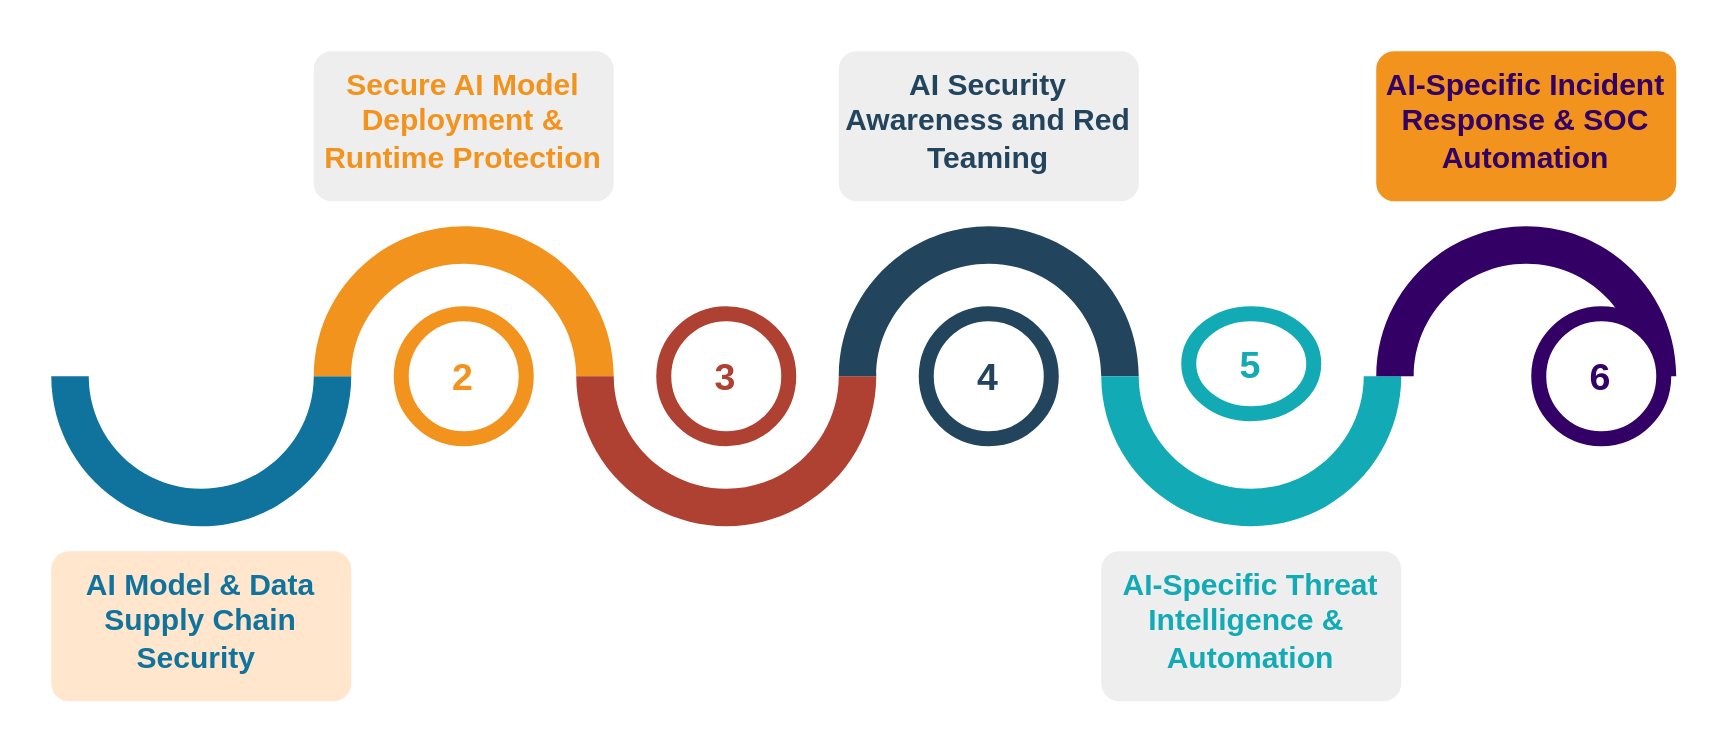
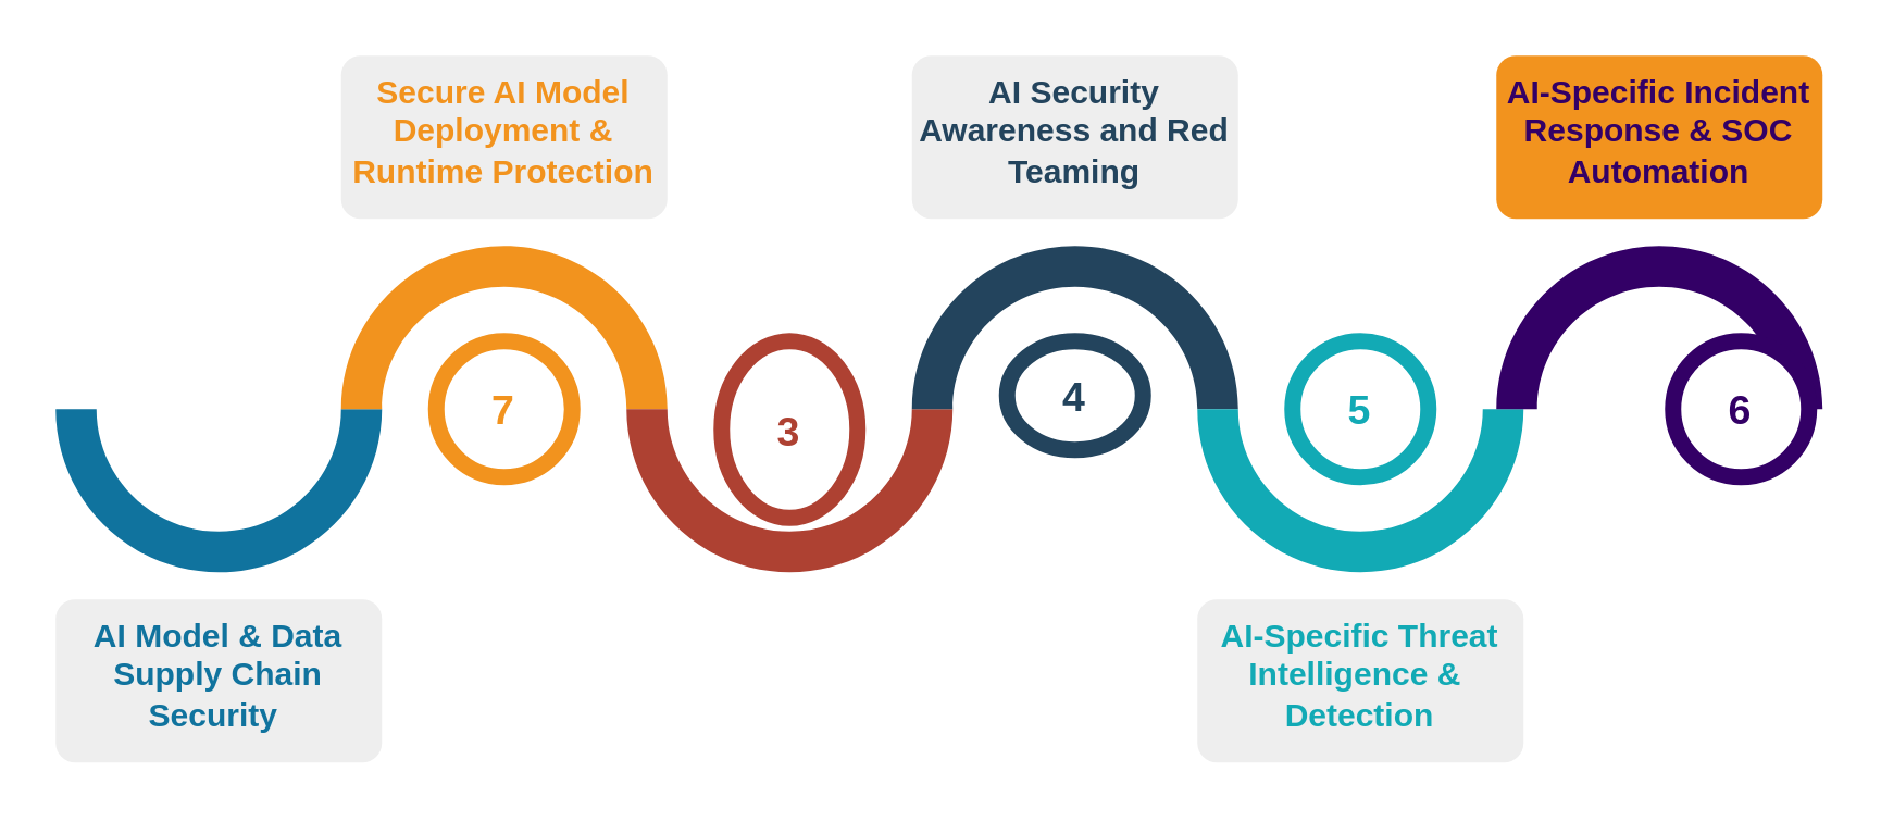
- <mxCell id="10" value="5" style="shape=ellipse;strokeWidth=6;strokeColor=#12AAB5;fontSize=15;html=1;whiteSpace=wrap;fontStyle=1;fontColor=#12AAB5;" vertex="1" parent="1"><mxGeometry x="475" y="125" width="50" height="40" as="geometry" /></mxCell>
+ <mxCell id="10" value="5" style="shape=ellipse;strokeWidth=6;strokeColor=#12AAB5;fontSize=15;html=1;whiteSpace=wrap;fontStyle=1;fontColor=#12AAB5;" vertex="1" parent="1"><mxGeometry x="475" y="125" width="50" height="50" as="geometry" /></mxCell>
- <mxCell id="7" value="2" style="shape=ellipse;strokeWidth=6;strokeColor=#F2931E;fontSize=15;html=1;whiteSpace=wrap;fontStyle=1;fontColor=#F2931E;" vertex="1" parent="1"><mxGeometry x="160" y="125" width="50" height="50" as="geometry" /></mxCell>
+ <mxCell id="7" value="7" style="shape=ellipse;strokeWidth=6;strokeColor=#F2931E;fontSize=15;html=1;whiteSpace=wrap;fontStyle=1;fontColor=#F2931E;" vertex="1" parent="1"><mxGeometry x="160" y="125" width="50" height="50" as="geometry" /></mxCell>
- <mxCell id="8" value="3" style="shape=ellipse;strokeWidth=6;strokeColor=#AE4132;fontSize=15;html=1;whiteSpace=wrap;fontStyle=1;fontColor=#AE4132;" vertex="1" parent="1"><mxGeometry x="265" y="125" width="50" height="50" as="geometry" /></mxCell>
+ <mxCell id="8" value="3" style="shape=ellipse;strokeWidth=6;strokeColor=#AE4132;fontSize=15;html=1;whiteSpace=wrap;fontStyle=1;fontColor=#AE4132;" vertex="1" parent="1"><mxGeometry x="265" y="125" width="50" height="65" as="geometry" /></mxCell>
- <mxCell id="9" value="4" style="shape=ellipse;strokeWidth=6;strokeColor=#23445D;fontSize=15;html=1;whiteSpace=wrap;fontStyle=1;fontColor=#23445D;" vertex="1" parent="1"><mxGeometry x="370" y="125" width="50" height="50" as="geometry" /></mxCell>
+ <mxCell id="9" value="4" style="shape=ellipse;strokeWidth=6;strokeColor=#23445D;fontSize=15;html=1;whiteSpace=wrap;fontStyle=1;fontColor=#23445D;" vertex="1" parent="1"><mxGeometry x="370" y="125" width="50" height="40" as="geometry" /></mxCell>
- <mxCell id="14" value="&lt;font style=&quot;font-size: 10px&quot;&gt;&lt;font style=&quot;font-size: 12px&quot; color=&quot;#12AAB5&quot;&gt;&lt;b&gt;AI-Specific Threat Intelligence &amp;amp;&amp;nbsp; Automation&lt;/b&gt;&lt;/font&gt;&lt;br&gt;&lt;/font&gt;" style="rounded=1;strokeColor=none;fillColor=#EEEEEE;align=center;arcSize=12;verticalAlign=top;whiteSpace=wrap;html=1;fontSize=12;" vertex="1" parent="1"><mxGeometry x="440" y="220" width="120" height="60" as="geometry" /></mxCell>
+ <mxCell id="14" value="&lt;font style=&quot;font-size: 10px&quot;&gt;&lt;font style=&quot;font-size: 12px&quot; color=&quot;#12AAB5&quot;&gt;&lt;b&gt;AI-Specific Threat Intelligence &amp;amp;&amp;nbsp; Detection&lt;/b&gt;&lt;/font&gt;&lt;br&gt;&lt;/font&gt;" style="rounded=1;strokeColor=none;fillColor=#EEEEEE;align=center;arcSize=12;verticalAlign=top;whiteSpace=wrap;html=1;fontSize=12;" vertex="1" parent="1"><mxGeometry x="440" y="220" width="120" height="60" as="geometry" /></mxCell>
- <mxCell id="11" value="&lt;font style=&quot;&quot;&gt;&lt;font color=&quot;#10739e&quot;&gt;&lt;b&gt;AI Model &amp;amp; Data Supply Chain Security&amp;nbsp;&lt;/b&gt;&lt;/font&gt;&lt;br&gt;&lt;br&gt;&lt;/font&gt;" style="rounded=1;strokeColor=none;fillColor=#ffe6cc;align=center;arcSize=12;verticalAlign=top;whiteSpace=wrap;html=1;fontSize=12;" vertex="1" parent="1"><mxGeometry x="20" y="220" width="120" height="60" as="geometry" /></mxCell>
+ <mxCell id="11" value="&lt;font style=&quot;&quot;&gt;&lt;font color=&quot;#10739e&quot;&gt;&lt;b&gt;AI Model &amp;amp; Data Supply Chain Security&amp;nbsp;&lt;/b&gt;&lt;/font&gt;&lt;br&gt;&lt;br&gt;&lt;/font&gt;" style="rounded=1;strokeColor=none;fillColor=#EEEEEE;align=center;arcSize=12;verticalAlign=top;whiteSpace=wrap;html=1;fontSize=12;" vertex="1" parent="1"><mxGeometry x="20" y="220" width="120" height="60" as="geometry" /></mxCell>
